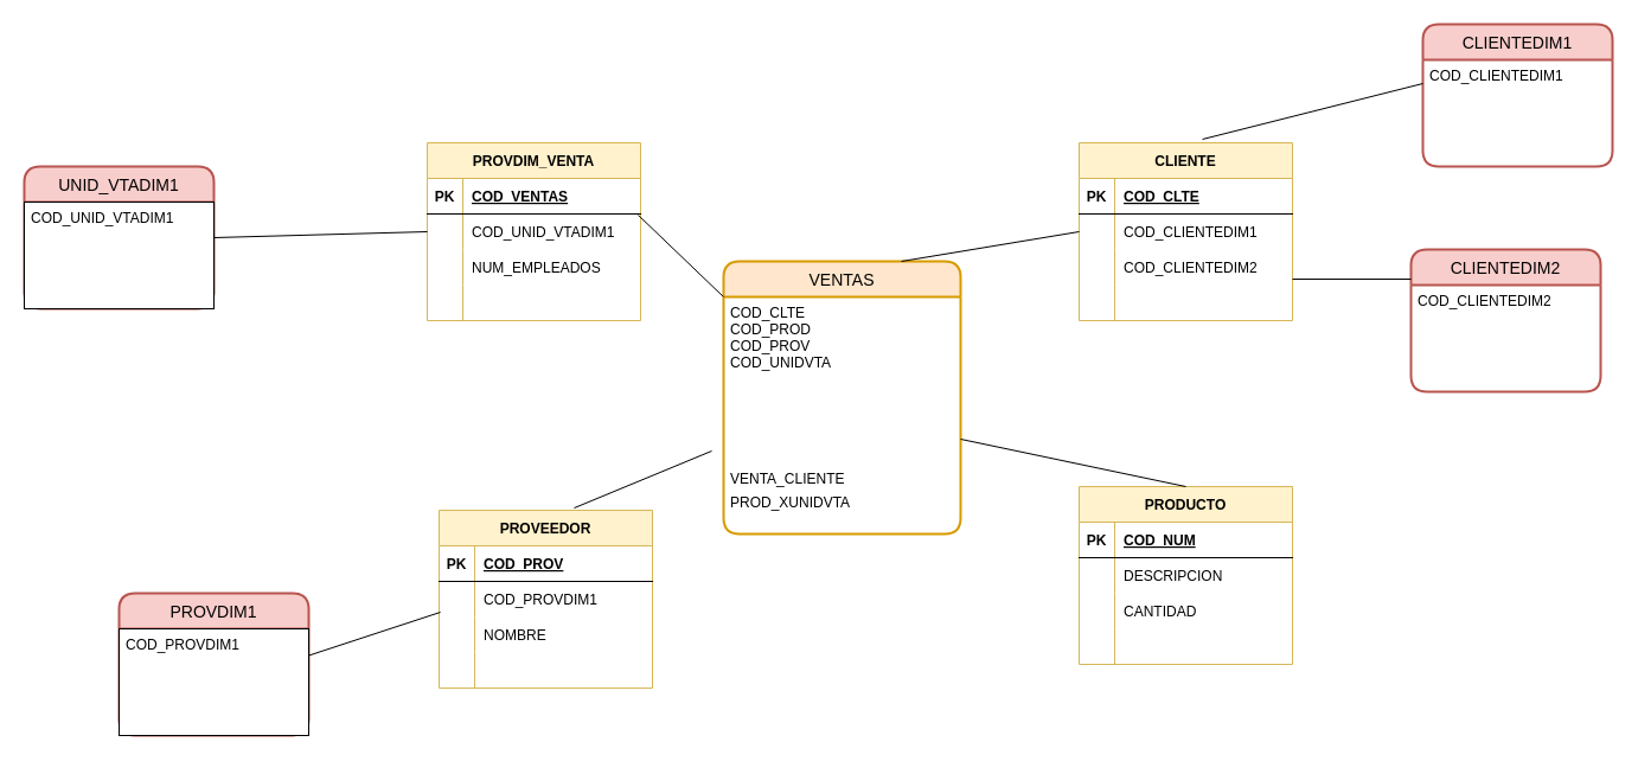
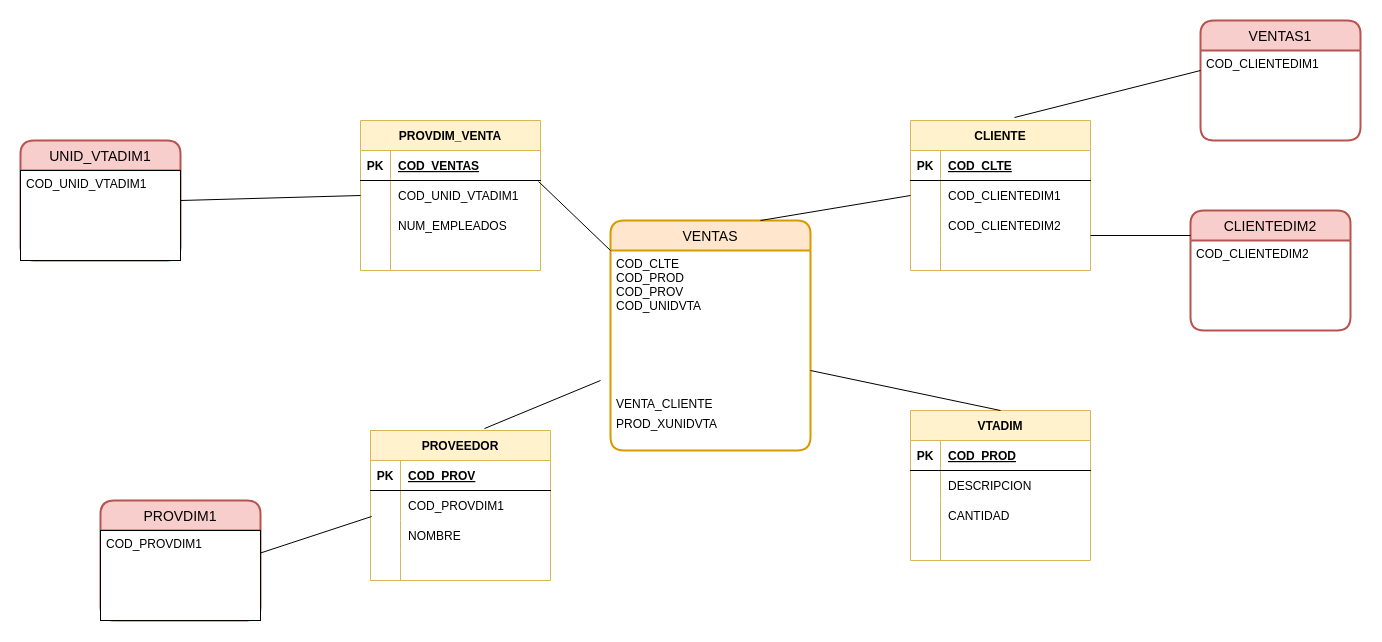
- <mxCell id="62" value="CLIENTEDIM1" style="swimlane;childLayout=stackLayout;horizontal=1;startSize=30;horizontalStack=0;rounded=1;fontSize=14;fontStyle=0;strokeWidth=2;resizeParent=0;resizeLast=1;shadow=0;dashed=0;align=center;fillColor=#f8cecc;strokeColor=#b85450;" vertex="1" parent="1"><mxGeometry x="1200" y="20" width="160" height="120" as="geometry" /></mxCell>
+ <mxCell id="62" value="VENTAS1" style="swimlane;childLayout=stackLayout;horizontal=1;startSize=30;horizontalStack=0;rounded=1;fontSize=14;fontStyle=0;strokeWidth=2;resizeParent=0;resizeLast=1;shadow=0;dashed=0;align=center;fillColor=#f8cecc;strokeColor=#b85450;" vertex="1" parent="1"><mxGeometry x="1200" y="20" width="160" height="120" as="geometry" /></mxCell>
- <mxCell id="2" value="PRODUCTO" style="shape=table;startSize=30;container=1;collapsible=1;childLayout=tableLayout;fixedRows=1;rowLines=0;fontStyle=1;align=center;resizeLast=1;fillColor=#fff2cc;strokeColor=#d6b656;" parent="1" vertex="1"><mxGeometry x="910" y="410" width="180" height="150" as="geometry" /></mxCell>
+ <mxCell id="2" value="VTADIM" style="shape=table;startSize=30;container=1;collapsible=1;childLayout=tableLayout;fixedRows=1;rowLines=0;fontStyle=1;align=center;resizeLast=1;fillColor=#fff2cc;strokeColor=#d6b656;" parent="1" vertex="1"><mxGeometry x="910" y="410" width="180" height="150" as="geometry" /></mxCell>
- <mxCell id="5" value="COD_NUM" style="shape=partialRectangle;connectable=0;fillColor=none;top=0;left=0;bottom=0;right=0;align=left;spacingLeft=6;fontStyle=5;overflow=hidden;" parent="3" vertex="1"><mxGeometry x="30" width="150" height="30" as="geometry"><mxRectangle width="150" height="30" as="alternateBounds" /></mxGeometry></mxCell>
+ <mxCell id="5" value="COD_PROD" style="shape=partialRectangle;connectable=0;fillColor=none;top=0;left=0;bottom=0;right=0;align=left;spacingLeft=6;fontStyle=5;overflow=hidden;" parent="3" vertex="1"><mxGeometry x="30" width="150" height="30" as="geometry"><mxRectangle width="150" height="30" as="alternateBounds" /></mxGeometry></mxCell>
